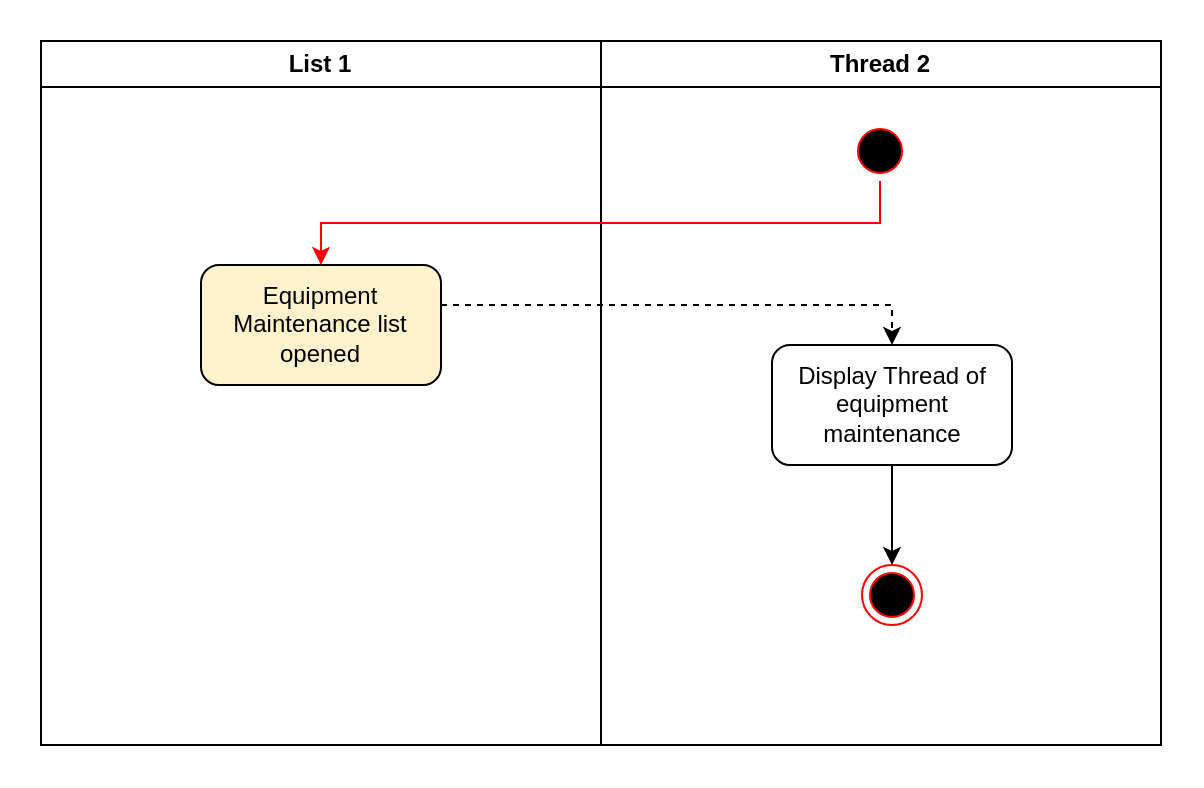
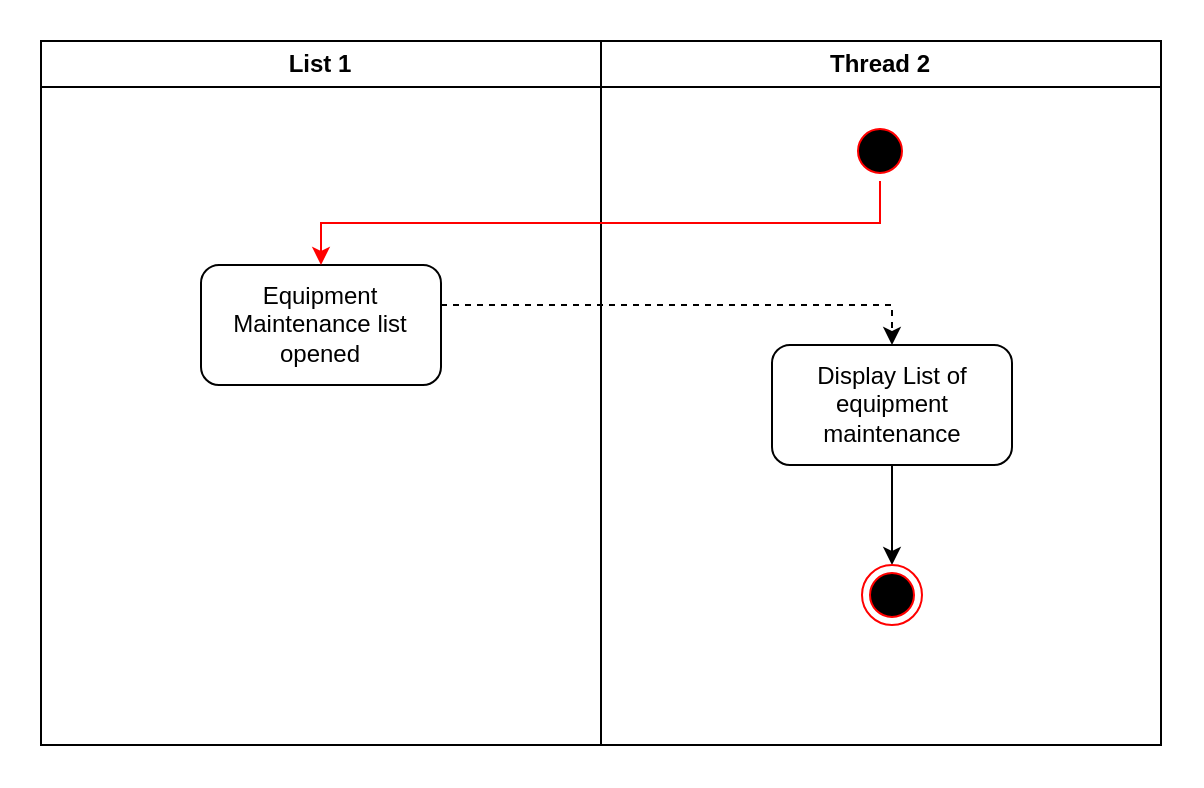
- <mxCell id="3" value="Equipment Maintenance list opened" style="rounded=1;whiteSpace=wrap;html=1;fillColor=#fff2cc;" vertex="1" parent="2"><mxGeometry x="80" y="112" width="120" height="60" as="geometry" /></mxCell>
+ <mxCell id="3" value="Equipment Maintenance list opened" style="rounded=1;whiteSpace=wrap;html=1;" vertex="1" parent="2"><mxGeometry x="80" y="112" width="120" height="60" as="geometry" /></mxCell>
- <mxCell id="7" value="Display Thread of equipment maintenance" style="rounded=1;whiteSpace=wrap;html=1;" vertex="1" parent="4"><mxGeometry x="85.5" y="152" width="120" height="60" as="geometry" /></mxCell>
+ <mxCell id="7" value="Display List of equipment maintenance" style="rounded=1;whiteSpace=wrap;html=1;" vertex="1" parent="4"><mxGeometry x="85.5" y="152" width="120" height="60" as="geometry" /></mxCell>
